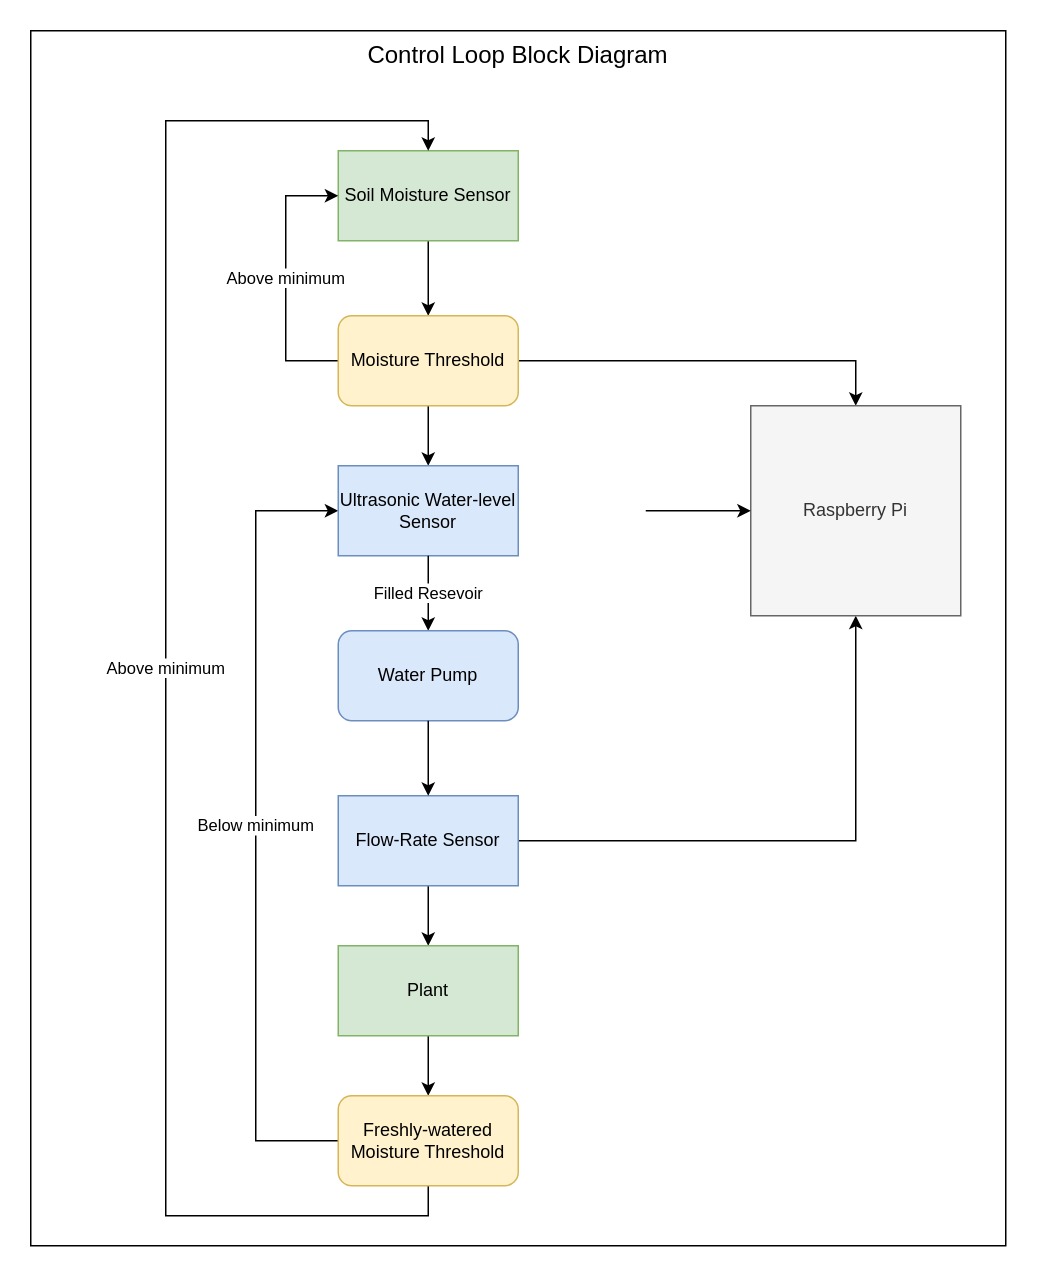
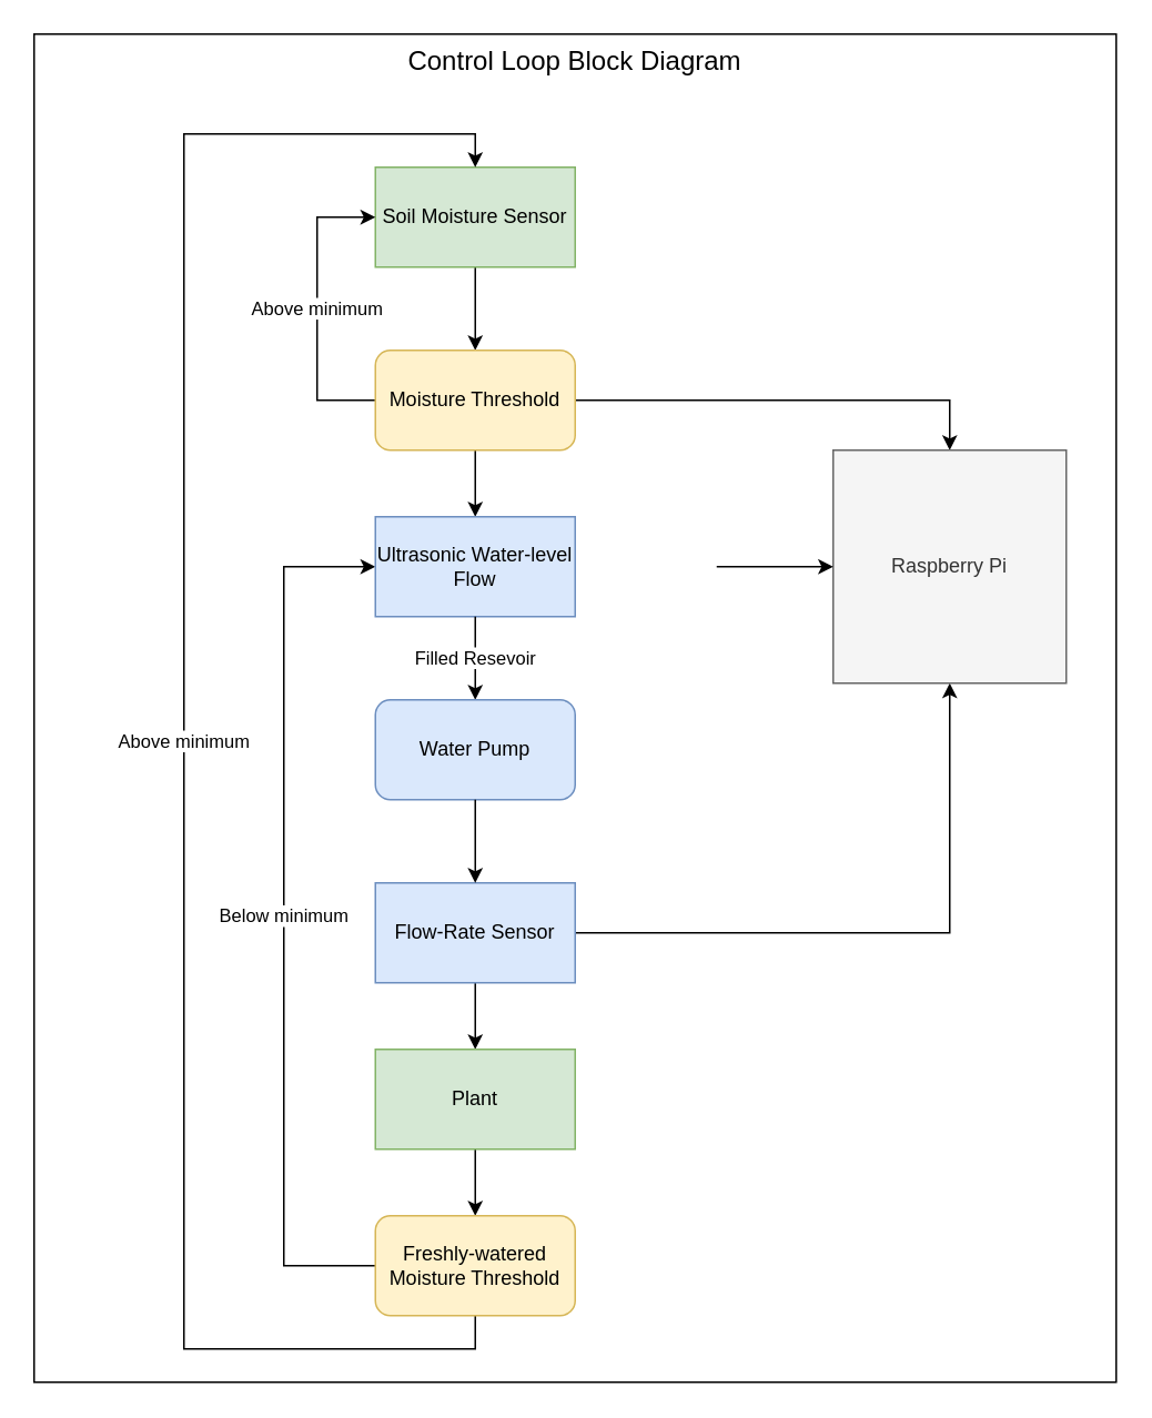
- <mxCell id="20" value="Ultrasonic Water-level Sensor" style="rounded=0;whiteSpace=wrap;html=1;fillColor=#dae8fc;strokeColor=#6c8ebf;" parent="1" vertex="1"><mxGeometry x="225" y="310" width="120" height="60" as="geometry" /></mxCell>
+ <mxCell id="20" value="Ultrasonic Water-level Flow" style="rounded=0;whiteSpace=wrap;html=1;fillColor=#dae8fc;strokeColor=#6c8ebf;" parent="1" vertex="1"><mxGeometry x="225" y="310" width="120" height="60" as="geometry" /></mxCell>
